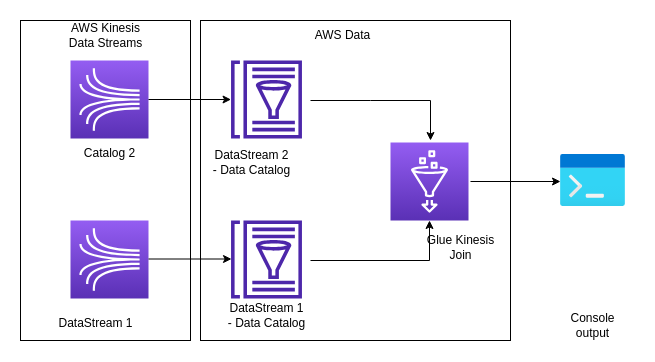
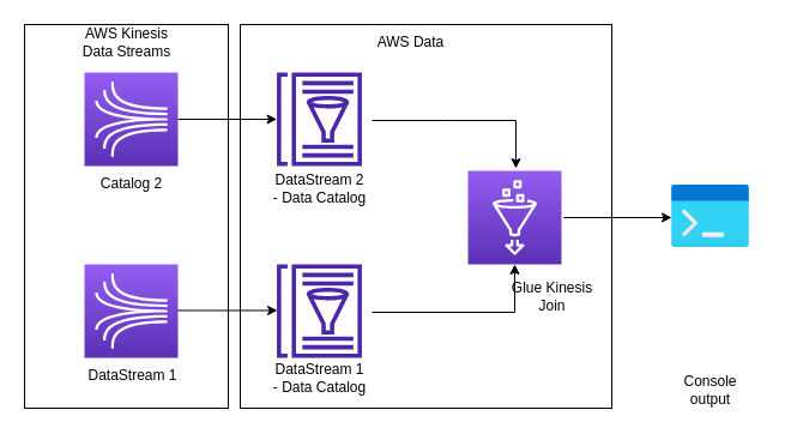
- <mxCell id="16" value="DataStream 2 - Data Catalog" style="text;html=1;strokeColor=none;fillColor=none;align=center;verticalAlign=middle;whiteSpace=wrap;rounded=0;" parent="1" vertex="1"><mxGeometry x="210.5" y="147" width="81" height="30" as="geometry" /></mxCell>
+ <mxCell id="16" value="DataStream 2 - Data Catalog" style="text;html=1;strokeColor=none;fillColor=none;align=center;verticalAlign=middle;whiteSpace=wrap;rounded=0;" parent="1" vertex="1"><mxGeometry x="225.5" y="142" width="81" height="30" as="geometry" /></mxCell>
- <mxCell id="14" value="DataStream 1" style="text;html=1;strokeColor=none;fillColor=none;align=center;verticalAlign=middle;whiteSpace=wrap;rounded=0;" parent="1" vertex="1"><mxGeometry x="55" y="308" width="81" height="30" as="geometry" /></mxCell>
+ <mxCell id="14" value="DataStream 1" style="text;html=1;strokeColor=none;fillColor=none;align=center;verticalAlign=middle;whiteSpace=wrap;rounded=0;" parent="1" vertex="1"><mxGeometry x="70" y="298" width="81" height="30" as="geometry" /></mxCell>
